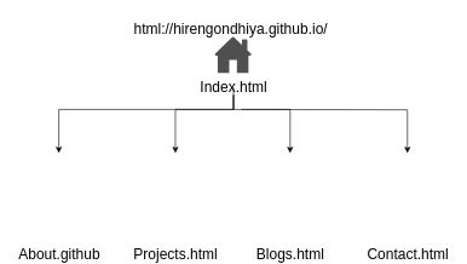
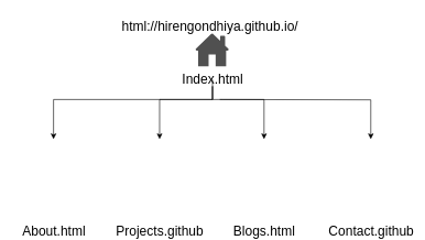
- <mxCell id="7" value="&lt;font style=&quot;font-size: 20px&quot;&gt;About.github&lt;/font&gt;" style="shape=image;html=1;verticalAlign=top;verticalLabelPosition=bottom;labelBackgroundColor=#ffffff;imageAspect=0;aspect=fixed;image=https://cdn2.iconfinder.com/data/icons/free-1/128/Page__web__web_page-128.png" vertex="1" parent="1"><mxGeometry x="20.5" y="210" width="120" height="120" as="geometry" /></mxCell>
+ <mxCell id="7" value="&lt;font style=&quot;font-size: 20px&quot;&gt;About.html&lt;/font&gt;" style="shape=image;html=1;verticalAlign=top;verticalLabelPosition=bottom;labelBackgroundColor=#ffffff;imageAspect=0;aspect=fixed;image=https://cdn2.iconfinder.com/data/icons/free-1/128/Page__web__web_page-128.png" vertex="1" parent="1"><mxGeometry x="20.5" y="210" width="120" height="120" as="geometry" /></mxCell>
- <mxCell id="8" value="&lt;font style=&quot;font-size: 20px&quot;&gt;Contact.html&lt;/font&gt;" style="shape=image;html=1;verticalAlign=top;verticalLabelPosition=bottom;labelBackgroundColor=#ffffff;imageAspect=0;aspect=fixed;image=https://cdn2.iconfinder.com/data/icons/free-1/128/Page__web__web_page-128.png" vertex="1" parent="1"><mxGeometry x="500.5" y="210" width="120" height="120" as="geometry" /></mxCell>
+ <mxCell id="8" value="&lt;font style=&quot;font-size: 20px&quot;&gt;Contact.github&lt;/font&gt;" style="shape=image;html=1;verticalAlign=top;verticalLabelPosition=bottom;labelBackgroundColor=#ffffff;imageAspect=0;aspect=fixed;image=https://cdn2.iconfinder.com/data/icons/free-1/128/Page__web__web_page-128.png" vertex="1" parent="1"><mxGeometry x="500.5" y="210" width="120" height="120" as="geometry" /></mxCell>
- <mxCell id="9" value="Projects.html" style="shape=image;html=1;verticalAlign=top;verticalLabelPosition=bottom;labelBackgroundColor=#ffffff;imageAspect=0;aspect=fixed;image=https://cdn2.iconfinder.com/data/icons/free-1/128/Page__web__web_page-128.png;fontSize=20;" vertex="1" parent="1"><mxGeometry x="180.5" y="210" width="120" height="120" as="geometry" /></mxCell>
+ <mxCell id="9" value="Projects.github" style="shape=image;html=1;verticalAlign=top;verticalLabelPosition=bottom;labelBackgroundColor=#ffffff;imageAspect=0;aspect=fixed;image=https://cdn2.iconfinder.com/data/icons/free-1/128/Page__web__web_page-128.png;fontSize=20;" vertex="1" parent="1"><mxGeometry x="180.5" y="210" width="120" height="120" as="geometry" /></mxCell>
